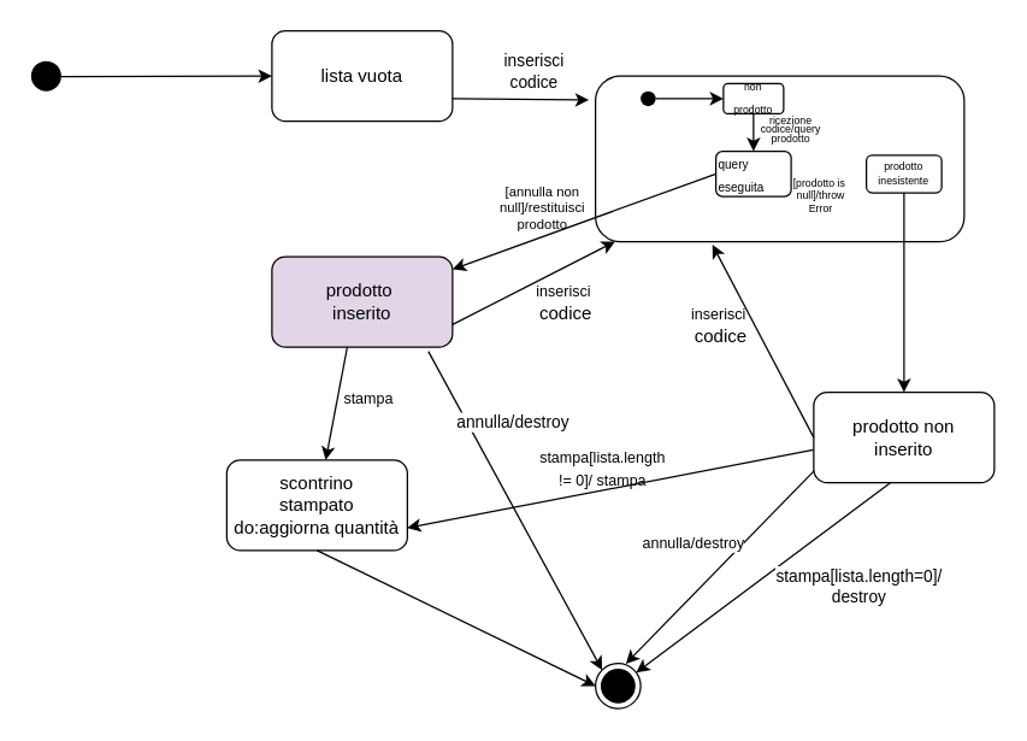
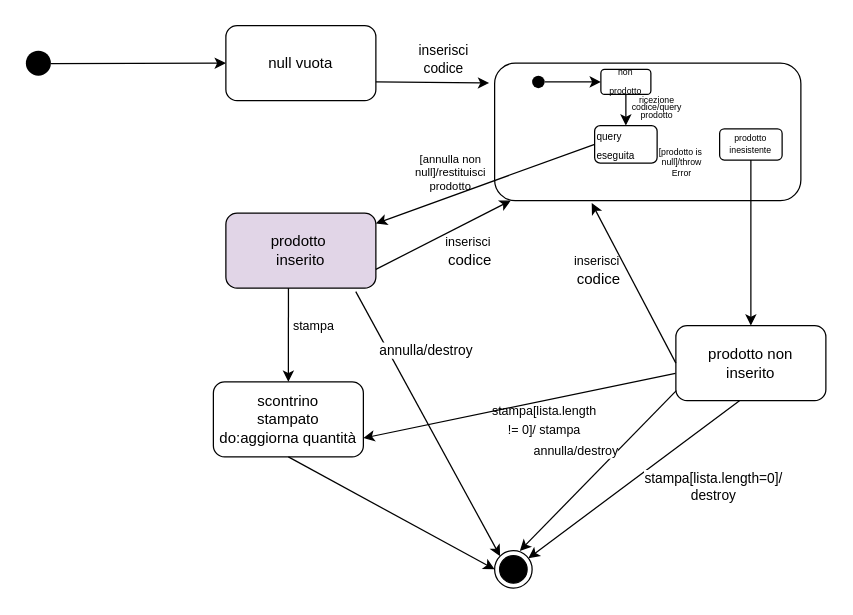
- <mxCell id="4" value="lista vuota" style="rounded=1;whiteSpace=wrap;html=1;" parent="1" vertex="1"><mxGeometry x="180" y="20" width="120" height="60" as="geometry" /></mxCell>
+ <mxCell id="4" value="null vuota" style="rounded=1;whiteSpace=wrap;html=1;" parent="1" vertex="1"><mxGeometry x="180" y="20" width="120" height="60" as="geometry" /></mxCell>
- <mxCell id="2" value="&lt;font style=&quot;font-size: 10px&quot;&gt;stampa[lista.length != 0]/ stampa&lt;/font&gt;" style="text;html=1;strokeColor=none;fillColor=none;align=center;verticalAlign=middle;whiteSpace=wrap;rounded=0;" vertex="1" parent="1"><mxGeometry x="380" y="300" width="40" height="20" as="geometry" /></mxCell>
+ <mxCell id="2" value="&lt;font style=&quot;font-size: 10px&quot;&gt;stampa[lista.length != 0]/ stampa&lt;/font&gt;" style="text;html=1;strokeColor=none;fillColor=none;align=center;verticalAlign=middle;whiteSpace=wrap;rounded=0;" vertex="1" parent="1"><mxGeometry x="415" y="325" width="40" height="20" as="geometry" /></mxCell>
- <mxCell id="31" value="scontrino&lt;br&gt;stampato&lt;br&gt;do:aggiorna quantità" style="rounded=1;whiteSpace=wrap;html=1;" parent="1" vertex="1"><mxGeometry x="150" y="305" width="120" height="60" as="geometry" /></mxCell>
+ <mxCell id="31" value="scontrino&lt;br&gt;stampato&lt;br&gt;do:aggiorna quantità" style="rounded=1;whiteSpace=wrap;html=1;" parent="1" vertex="1"><mxGeometry x="170" y="305" width="120" height="60" as="geometry" /></mxCell>
